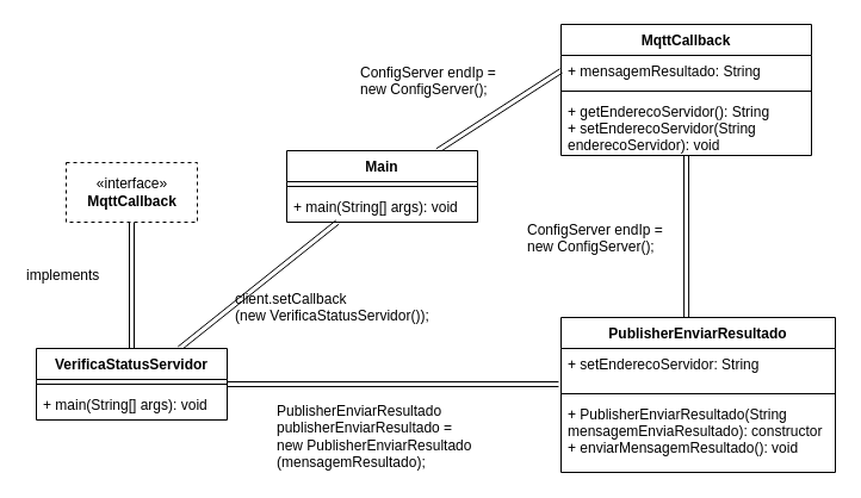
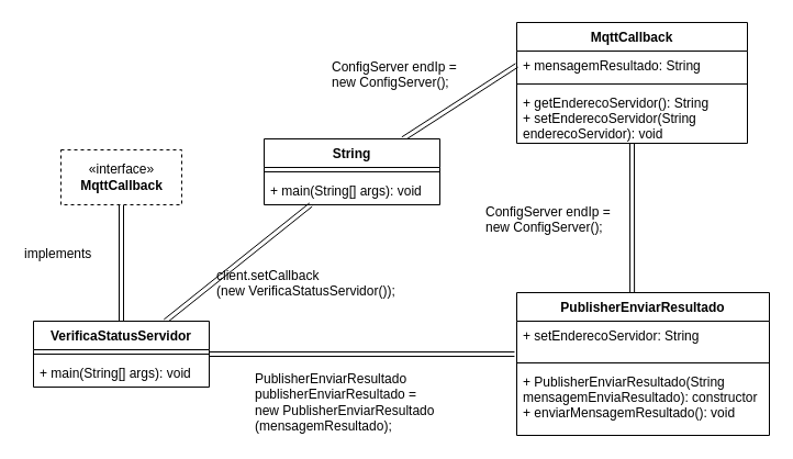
- <mxCell id="4" value="Main" style="swimlane;fontStyle=1;align=center;verticalAlign=top;childLayout=stackLayout;horizontal=1;startSize=26;horizontalStack=0;resizeParent=1;resizeParentMax=0;resizeLast=0;collapsible=1;marginBottom=0;" vertex="1" parent="1"><mxGeometry x="240" y="126" width="160" height="60" as="geometry" /></mxCell>
+ <mxCell id="4" value="String" style="swimlane;fontStyle=1;align=center;verticalAlign=top;childLayout=stackLayout;horizontal=1;startSize=26;horizontalStack=0;resizeParent=1;resizeParentMax=0;resizeLast=0;collapsible=1;marginBottom=0;" vertex="1" parent="1"><mxGeometry x="240" y="126" width="160" height="60" as="geometry" /></mxCell>
